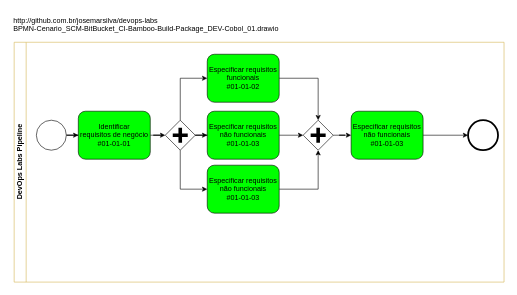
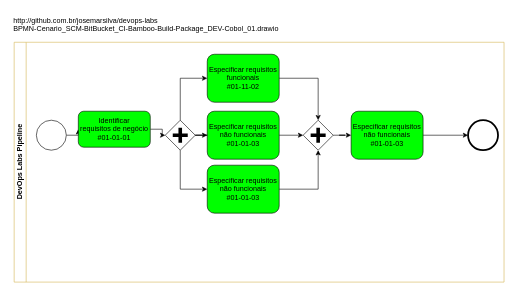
- <mxCell id="15" value="Especificar requisitos funcionais &lt;br&gt;#01-01-02" style="shape=ext;rounded=1;html=1;whiteSpace=wrap;fillColor=#00FF00;" vertex="1" parent="2"><mxGeometry x="322" y="20" width="120" height="80" as="geometry" /></mxCell>
+ <mxCell id="15" value="Especificar requisitos funcionais &lt;br&gt;#01-11-02" style="shape=ext;rounded=1;html=1;whiteSpace=wrap;fillColor=#00FF00;" vertex="1" parent="2"><mxGeometry x="322" y="20" width="120" height="80" as="geometry" /></mxCell>
- <mxCell id="13" value="Identificar &lt;br&gt;requisitos de negócio &lt;br&gt;#01-01-01" style="shape=ext;rounded=1;html=1;whiteSpace=wrap;fillColor=#00FF00;" vertex="1" parent="2"><mxGeometry x="107" y="115" width="120" height="80" as="geometry" /></mxCell>
+ <mxCell id="13" value="Identificar &lt;br&gt;requisitos de negócio &lt;br&gt;#01-01-01" style="shape=ext;rounded=1;html=1;whiteSpace=wrap;fillColor=#00FF00;" vertex="1" parent="2"><mxGeometry x="107" y="115" width="120" height="60" as="geometry" /></mxCell>
